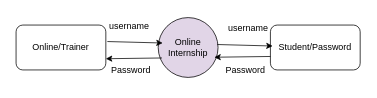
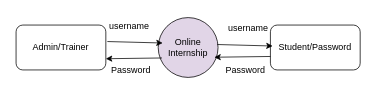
- <mxCell id="2" value="Online/Trainer" style="rounded=1;whiteSpace=wrap;html=1;" vertex="1" parent="1"><mxGeometry x="20" y="33" width="120" height="60" as="geometry" /></mxCell>
+ <mxCell id="2" value="Admin/Trainer" style="rounded=1;whiteSpace=wrap;html=1;" vertex="1" parent="1"><mxGeometry x="20" y="33" width="120" height="60" as="geometry" /></mxCell>
